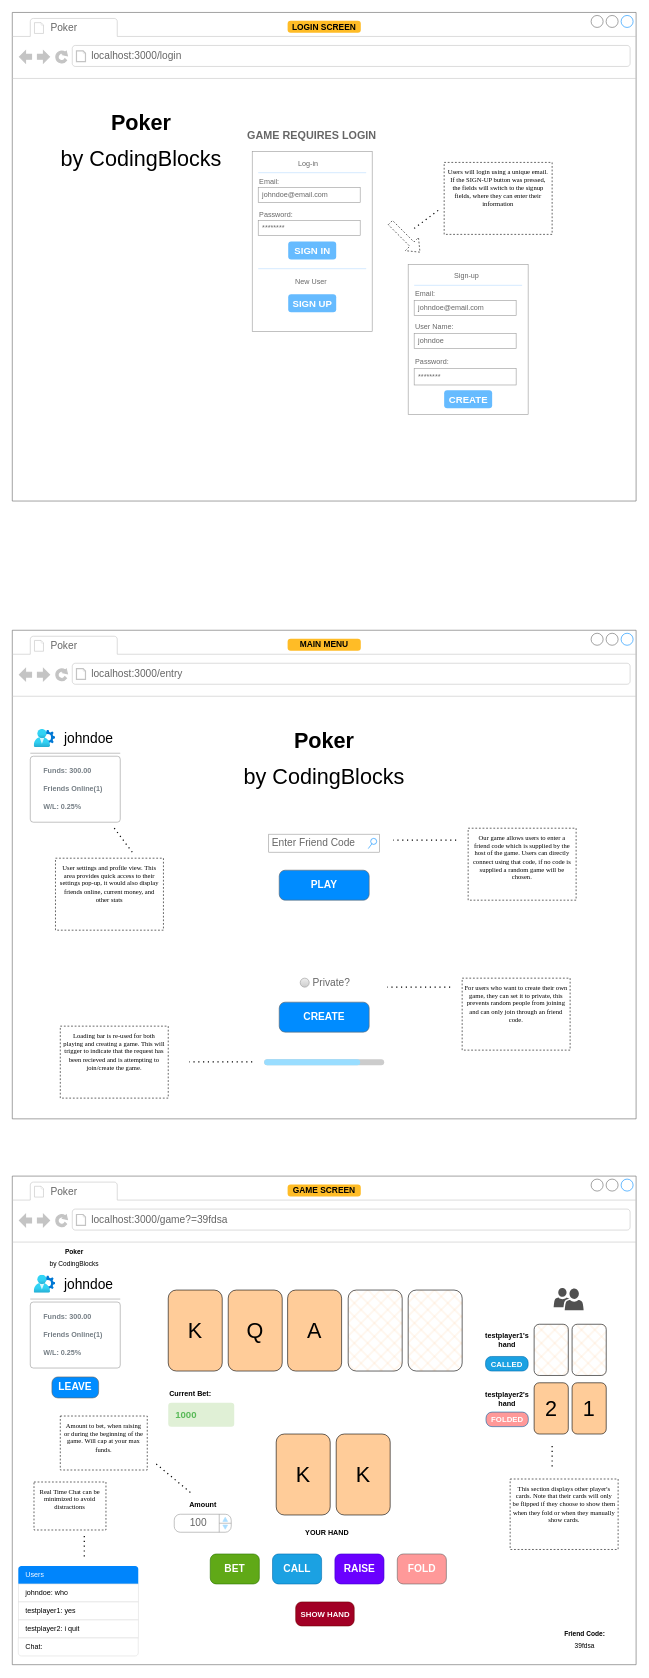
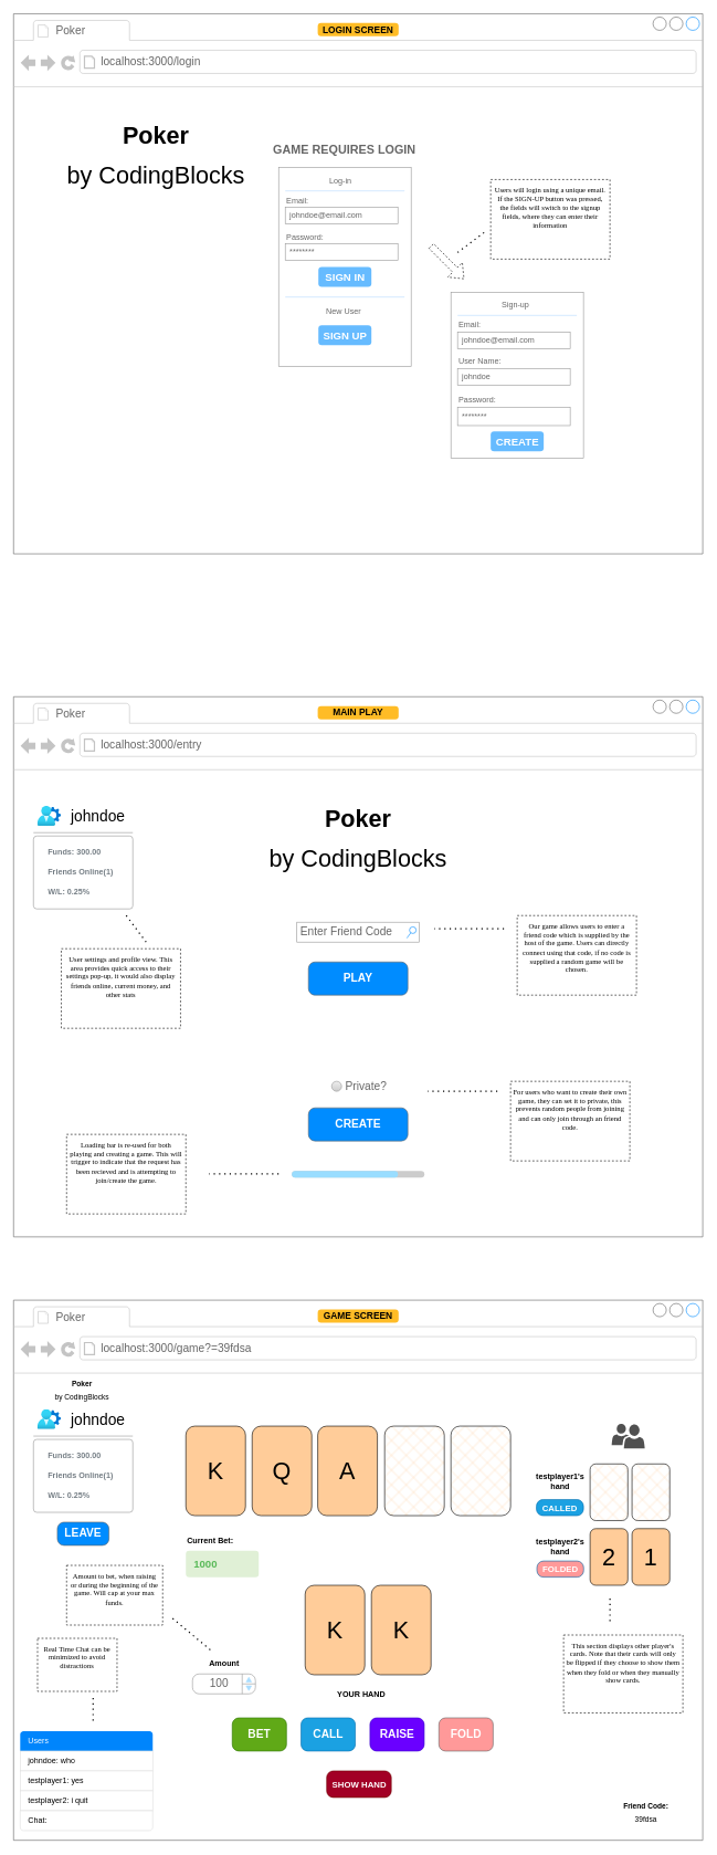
- <mxCell id="71" value="MAIN MENU" style="html=1;shadow=0;dashed=0;shape=mxgraph.bootstrap.rrect;rSize=5;strokeColor=none;strokeWidth=1;fillColor=#FFBC26;fontColor=#000000;whiteSpace=wrap;align=center;verticalAlign=middle;spacingLeft=0;fontStyle=1;fontSize=14;spacing=5;" vertex="1" parent="1"><mxGeometry x="479" y="1064" width="122" height="20" as="geometry" /></mxCell>
+ <mxCell id="71" value="MAIN PLAY" style="html=1;shadow=0;dashed=0;shape=mxgraph.bootstrap.rrect;rSize=5;strokeColor=none;strokeWidth=1;fillColor=#FFBC26;fontColor=#000000;whiteSpace=wrap;align=center;verticalAlign=middle;spacingLeft=0;fontStyle=1;fontSize=14;spacing=5;" vertex="1" parent="1"><mxGeometry x="479" y="1064" width="122" height="20" as="geometry" /></mxCell>
